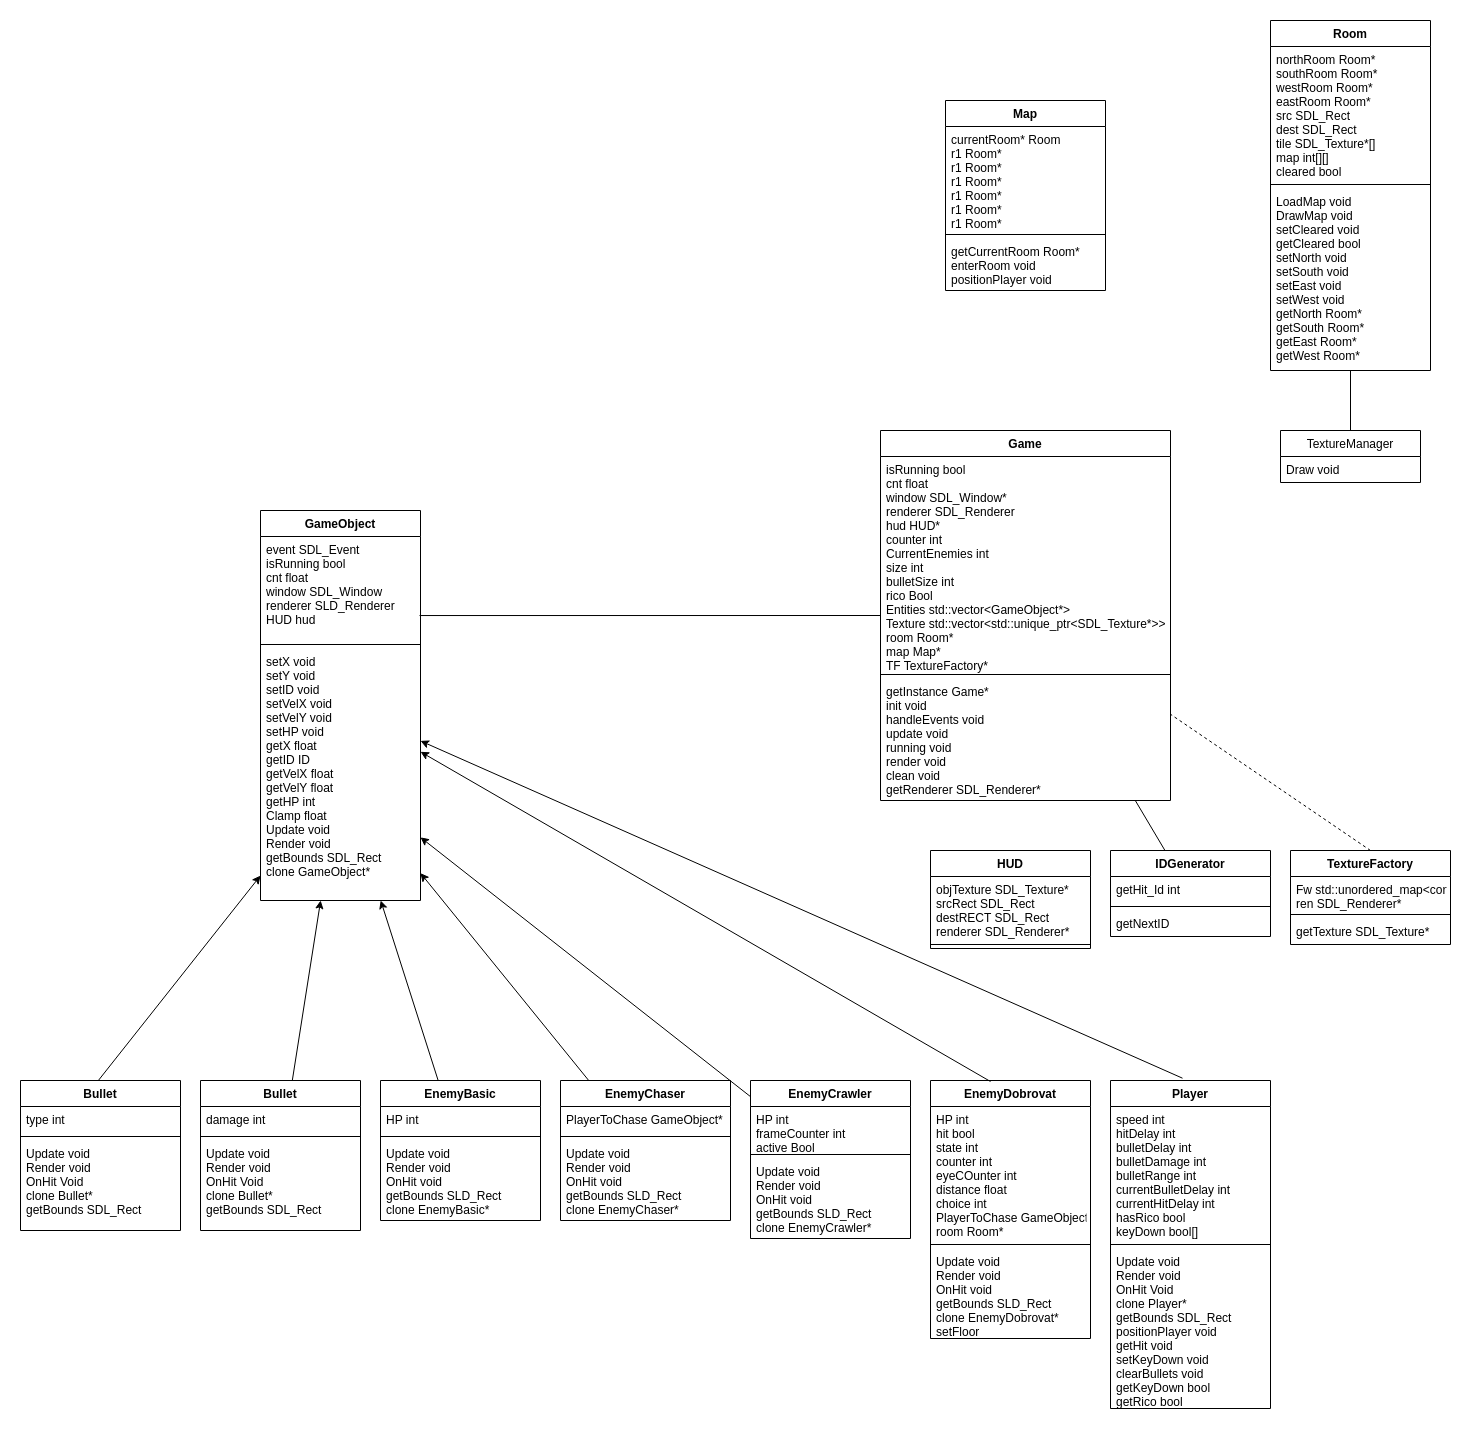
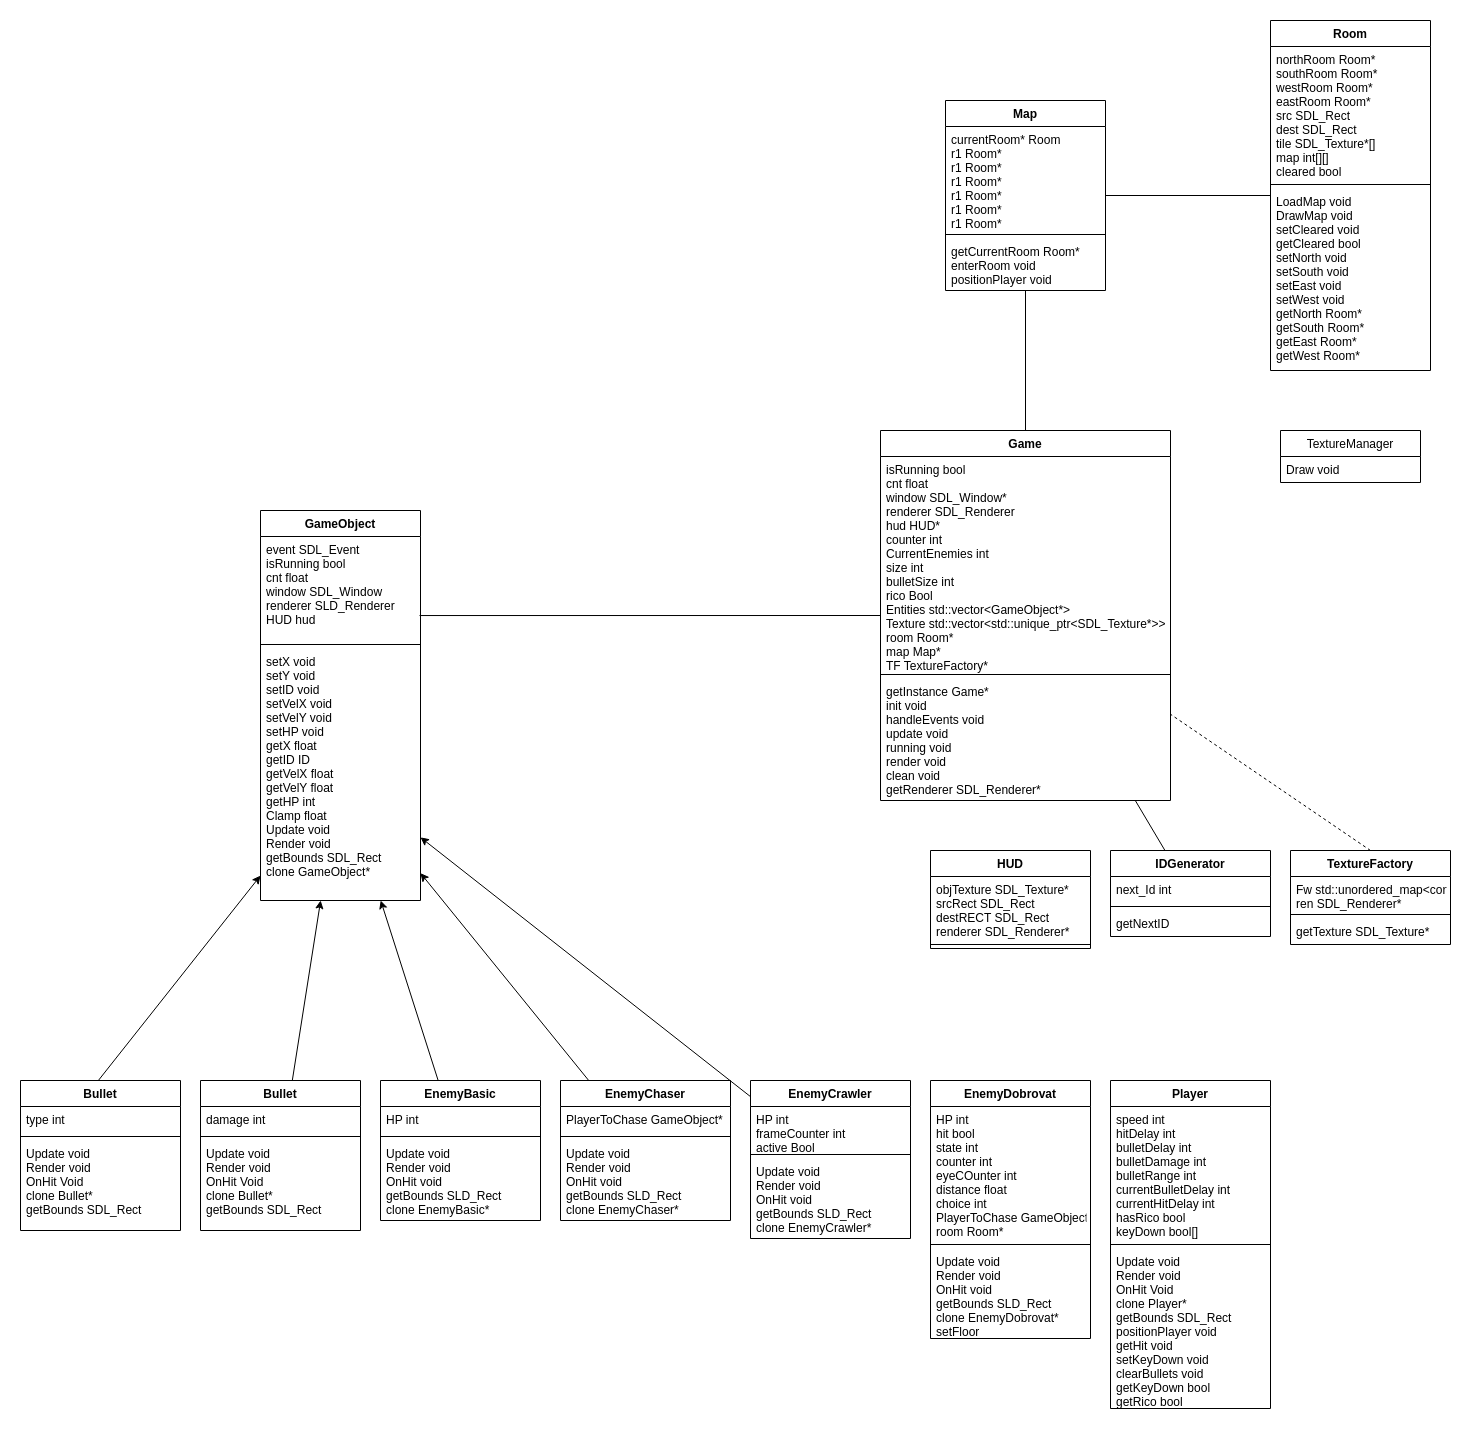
+ <mxCell id="58" value="" style="endArrow=none;html=1;rounded=0;" edge="1" parent="1" source="49" target="53"><mxGeometry width="50" height="50" relative="1" as="geometry"><mxPoint x="1110" y="0" as="sourcePoint" /><mxPoint x="1160" y="-50" as="targetPoint" /></mxGeometry></mxCell>
+ <mxCell id="57" value="" style="endArrow=none;html=1;rounded=0;" edge="1" parent="1" source="36" target="49"><mxGeometry width="50" height="50" relative="1" as="geometry"><mxPoint x="710" y="320" as="sourcePoint" /><mxPoint x="760" y="270" as="targetPoint" /></mxGeometry></mxCell>
- <mxCell id="66" value="" style="endArrow=none;html=1;rounded=0;" edge="1" parent="1" source="64" target="53"><mxGeometry width="50" height="50" relative="1" as="geometry"><mxPoint x="1550" y="320" as="sourcePoint" /><mxPoint x="1600" y="270" as="targetPoint" /></mxGeometry></mxCell>
- <mxCell id="45" value="getHit_Id int" style="text;strokeColor=none;fillColor=none;align=left;verticalAlign=top;spacingLeft=4;spacingRight=4;overflow=hidden;rotatable=0;points=[[0,0.5],[1,0.5]];portConstraint=eastwest;" vertex="1" parent="44"><mxGeometry y="26" width="160" height="26" as="geometry" /></mxCell>
+ <mxCell id="45" value="next_Id int" style="text;strokeColor=none;fillColor=none;align=left;verticalAlign=top;spacingLeft=4;spacingRight=4;overflow=hidden;rotatable=0;points=[[0,0.5],[1,0.5]];portConstraint=eastwest;" vertex="1" parent="44"><mxGeometry y="26" width="160" height="26" as="geometry" /></mxCell>
- <mxCell id="71" value="" style="endArrow=classic;html=1;rounded=0;exitX=0.45;exitY=-0.007;exitDx=0;exitDy=0;exitPerimeter=0;" edge="1" parent="1" source="67" target="2"><mxGeometry width="50" height="50" relative="1" as="geometry"><mxPoint x="1050" y="1040" as="sourcePoint" /><mxPoint x="1100" y="990" as="targetPoint" /></mxGeometry></mxCell>
- <mxCell id="35" value="" style="endArrow=classic;html=1;rounded=0;exitX=0.375;exitY=0.004;exitDx=0;exitDy=0;exitPerimeter=0;" edge="1" parent="1" source="29" target="2"><mxGeometry width="50" height="50" relative="1" as="geometry"><mxPoint x="590" y="1010" as="sourcePoint" /><mxPoint x="640" y="960" as="targetPoint" /></mxGeometry></mxCell>
